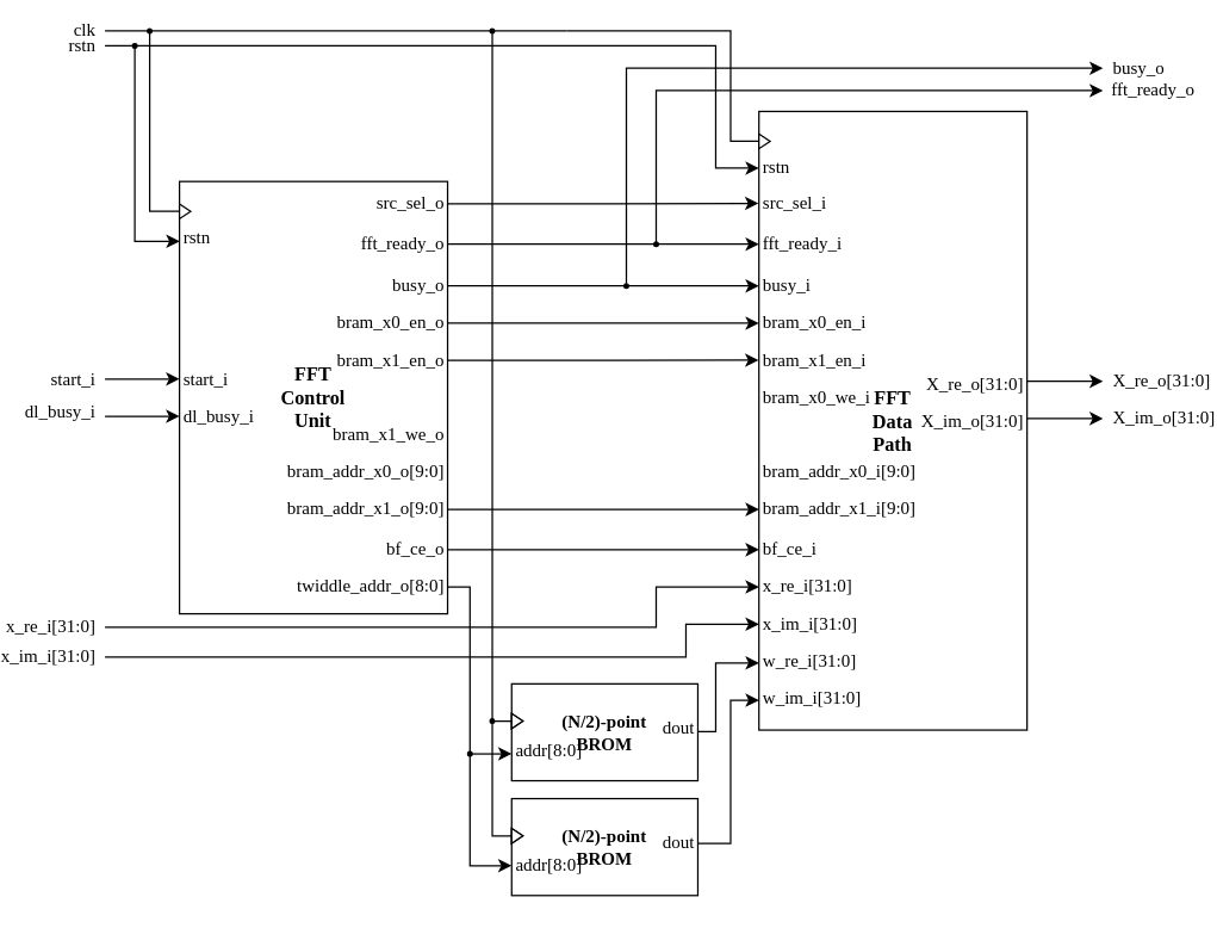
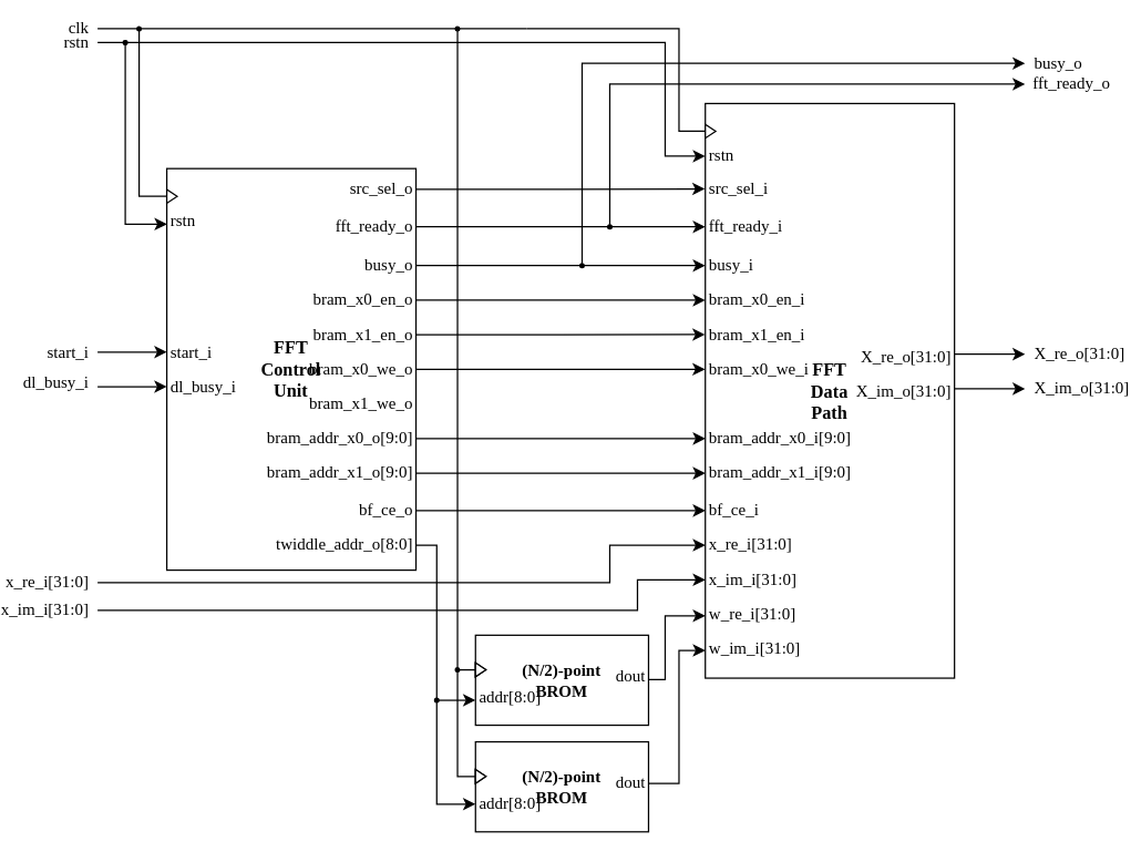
+ <mxCell id="22" value="bram_x0_we_o" style="text;html=1;align=right;verticalAlign=middle;resizable=0;points=[];autosize=1;strokeColor=none;fillColor=none;fontFamily=NewsGotT;fontSize=12;fontColor=default;spacing=0;spacingRight=3;spacingLeft=-9;spacingBottom=-2;spacingTop=-2;" parent="1" vertex="1"><mxGeometry x="175" y="256" width="75" height="20" as="geometry" /></mxCell>
+ <mxCell id="50" style="edgeStyle=orthogonalEdgeStyle;rounded=0;orthogonalLoop=1;jettySize=auto;html=1;entryX=-0.003;entryY=0.498;entryDx=0;entryDy=0;entryPerimeter=0;fontFamily=NewsGotT;fontSize=14;fontColor=default;fontStyle=1;" parent="1" source="22" target="38" edge="1"><mxGeometry relative="1" as="geometry" /></mxCell>
+ <mxCell id="15" style="edgeStyle=orthogonalEdgeStyle;rounded=0;orthogonalLoop=1;jettySize=auto;html=1;fontFamily=NewsGotT;fontSize=14;fontColor=default;fontStyle=1;" parent="1" source="16" target="34" edge="1"><mxGeometry relative="1" as="geometry" /></mxCell>
